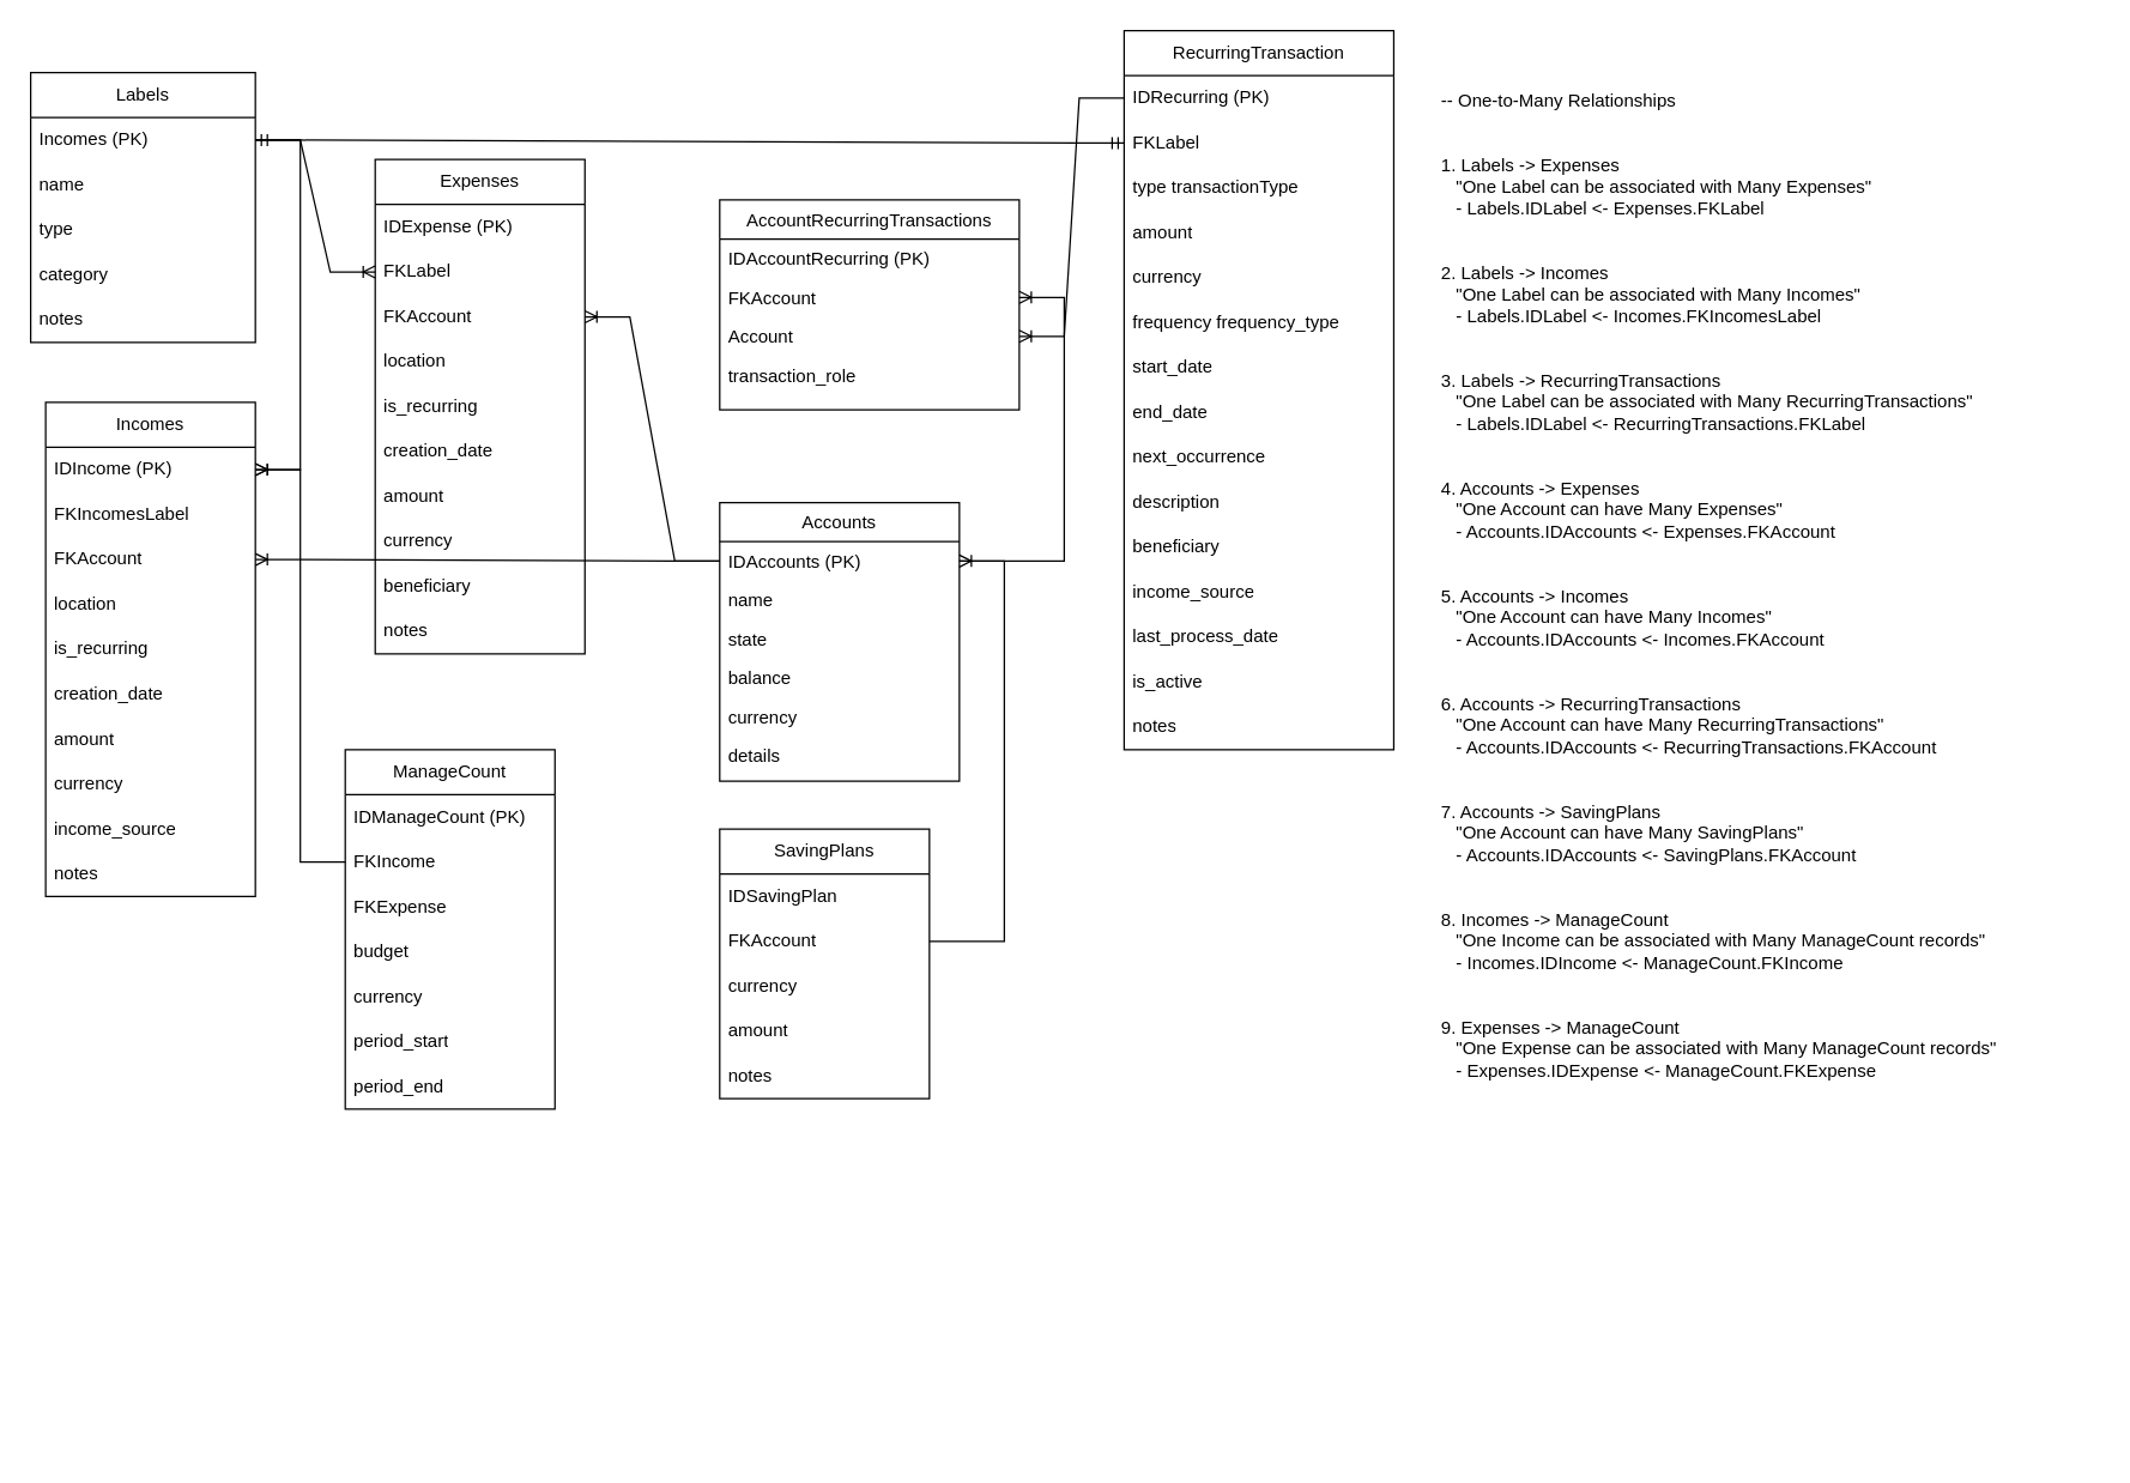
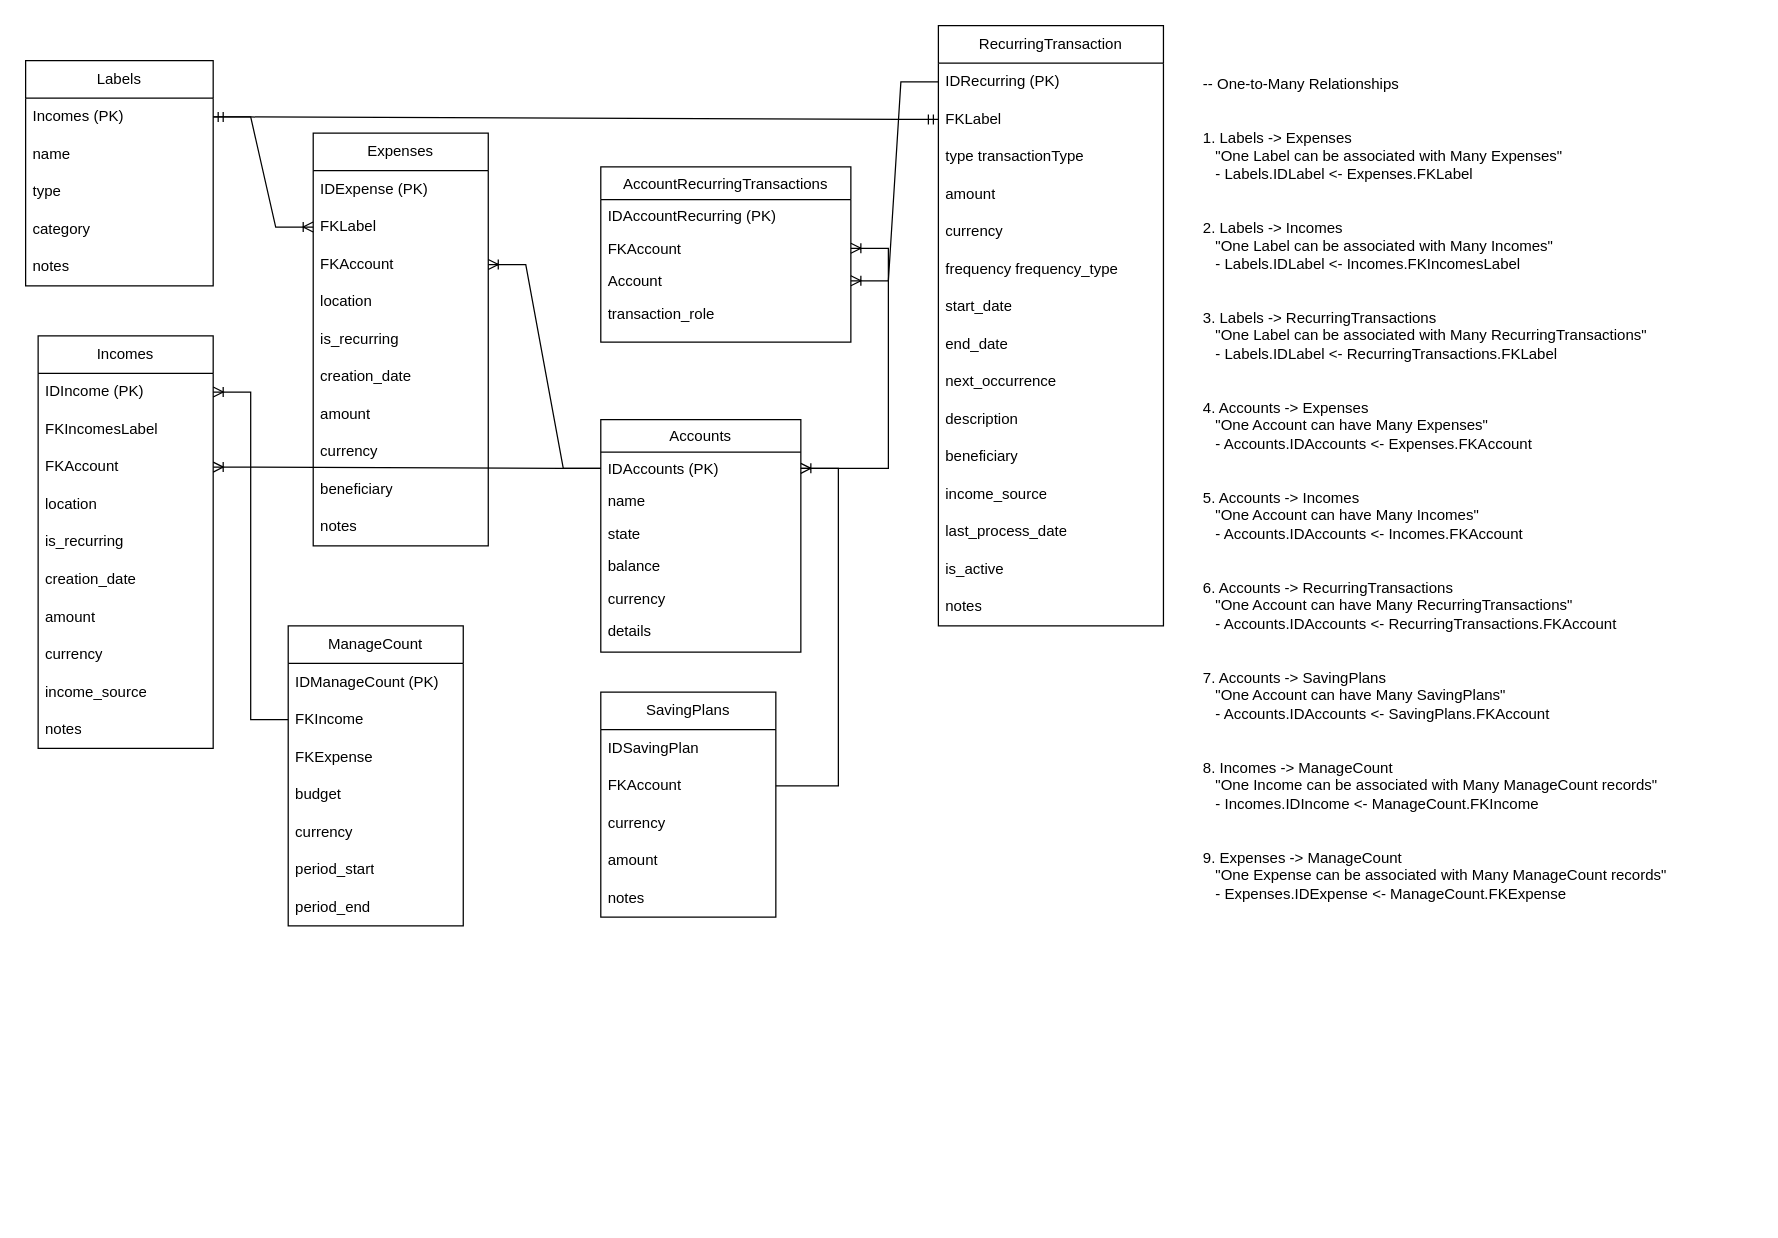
- <mxCell id="51" value="" style="edgeStyle=entityRelationEdgeStyle;fontSize=12;html=1;endArrow=ERoneToMany;rounded=0;" parent="1" source="35" target="10" edge="1"><mxGeometry width="100" height="100" relative="1" as="geometry"><mxPoint x="300" y="173" as="sourcePoint" /><mxPoint x="400" y="73" as="targetPoint" /><Array as="points"><mxPoint x="60" y="223" /><mxPoint x="180" y="193" /></Array></mxGeometry></mxCell>
